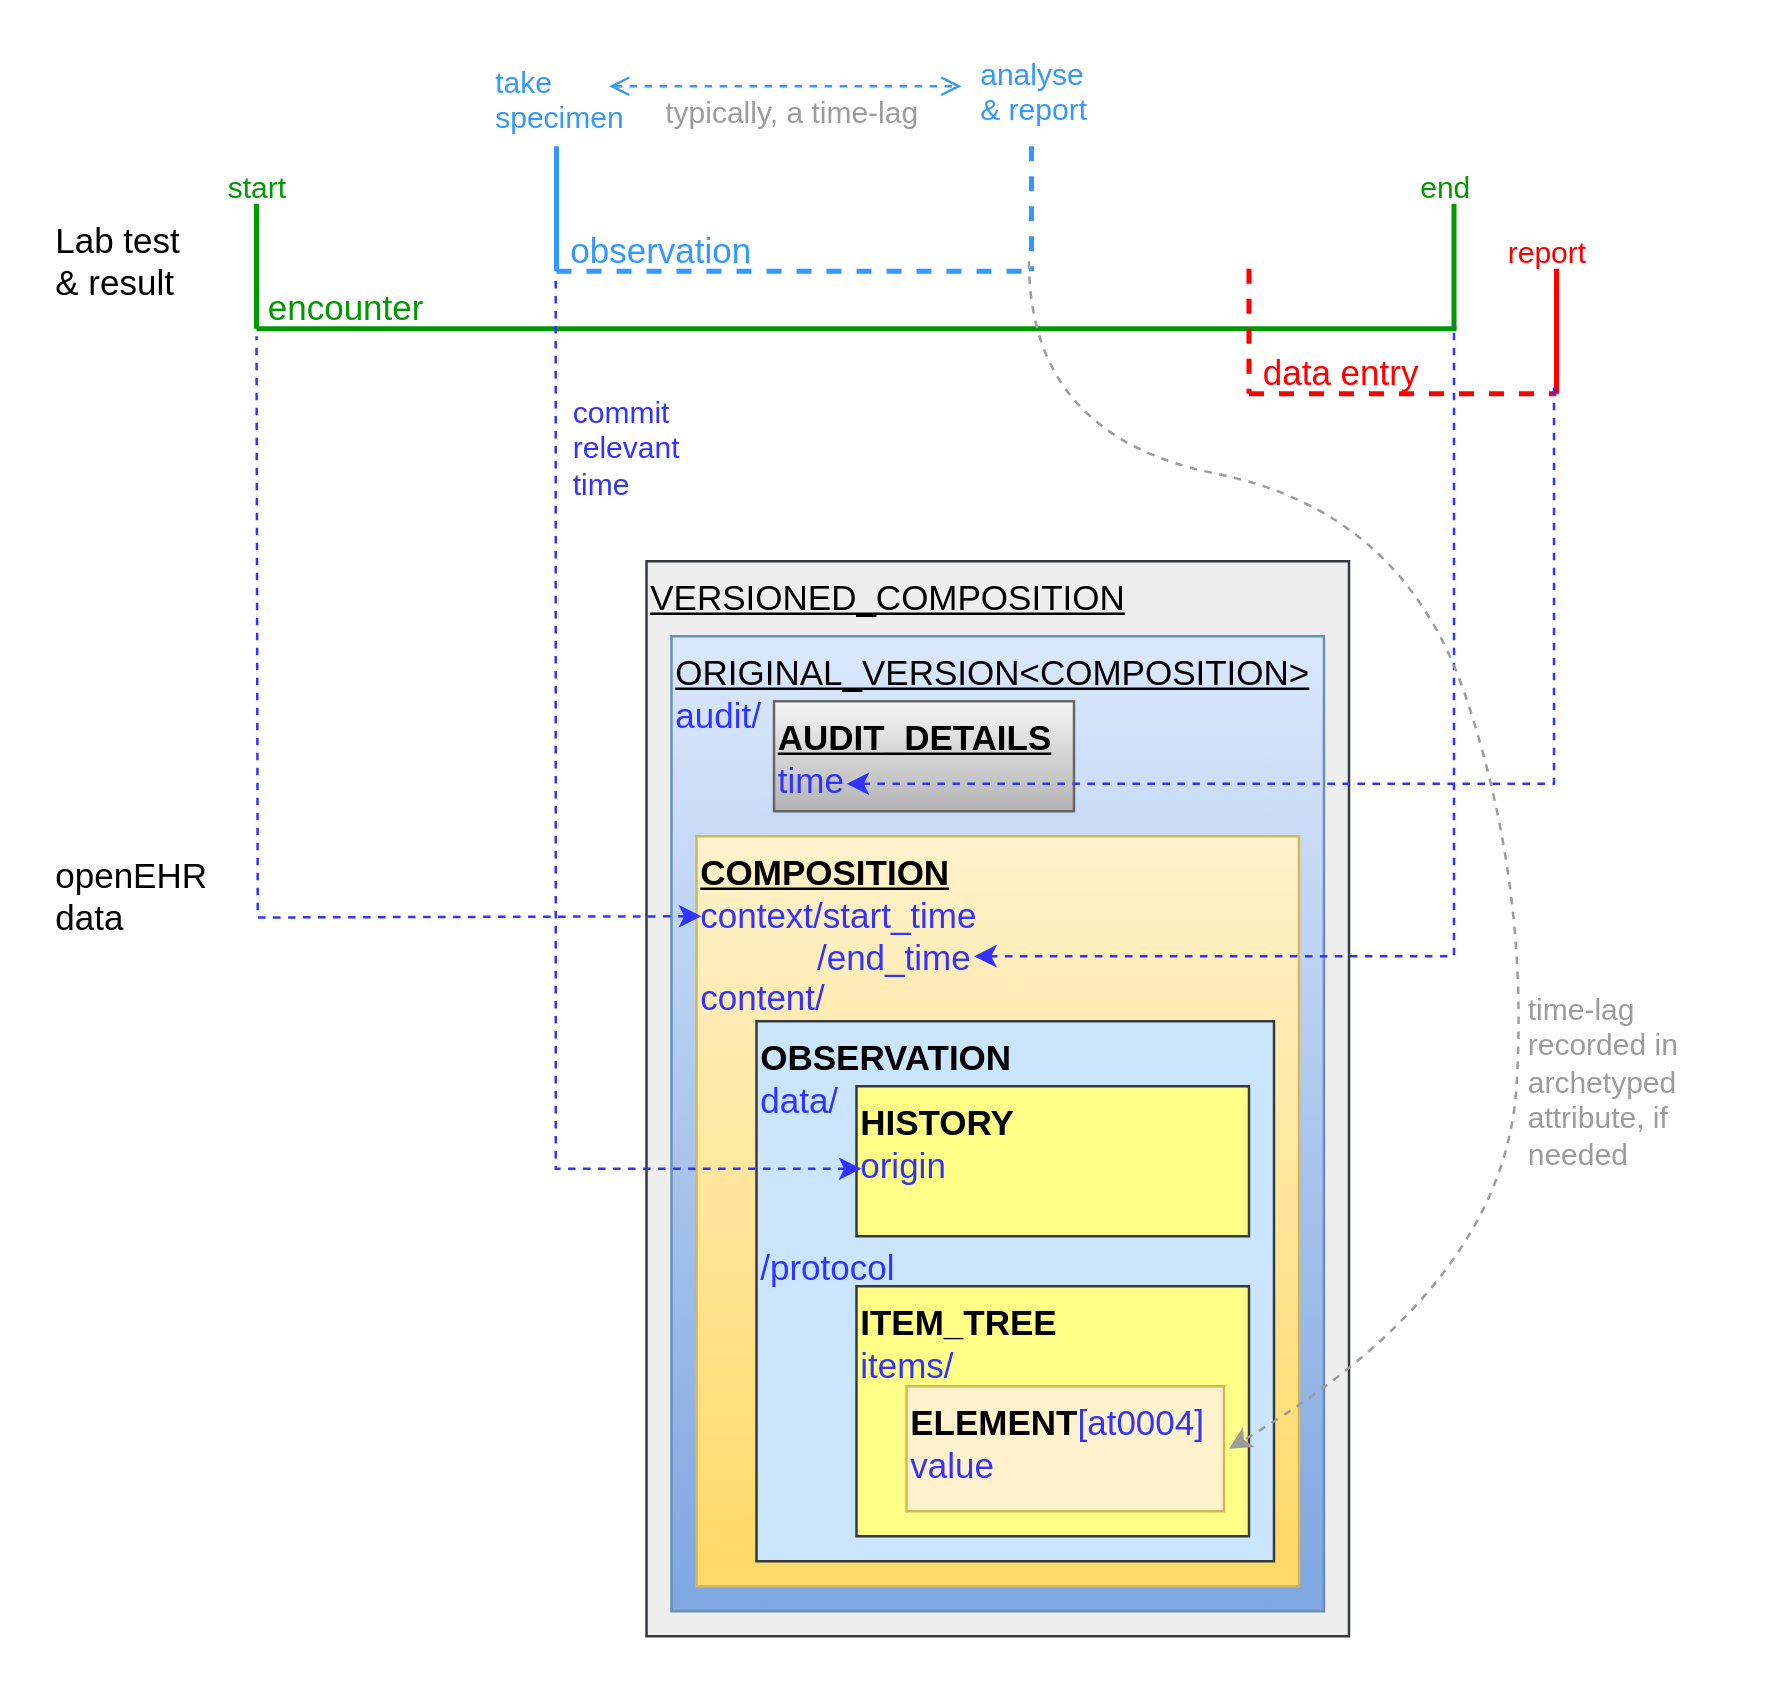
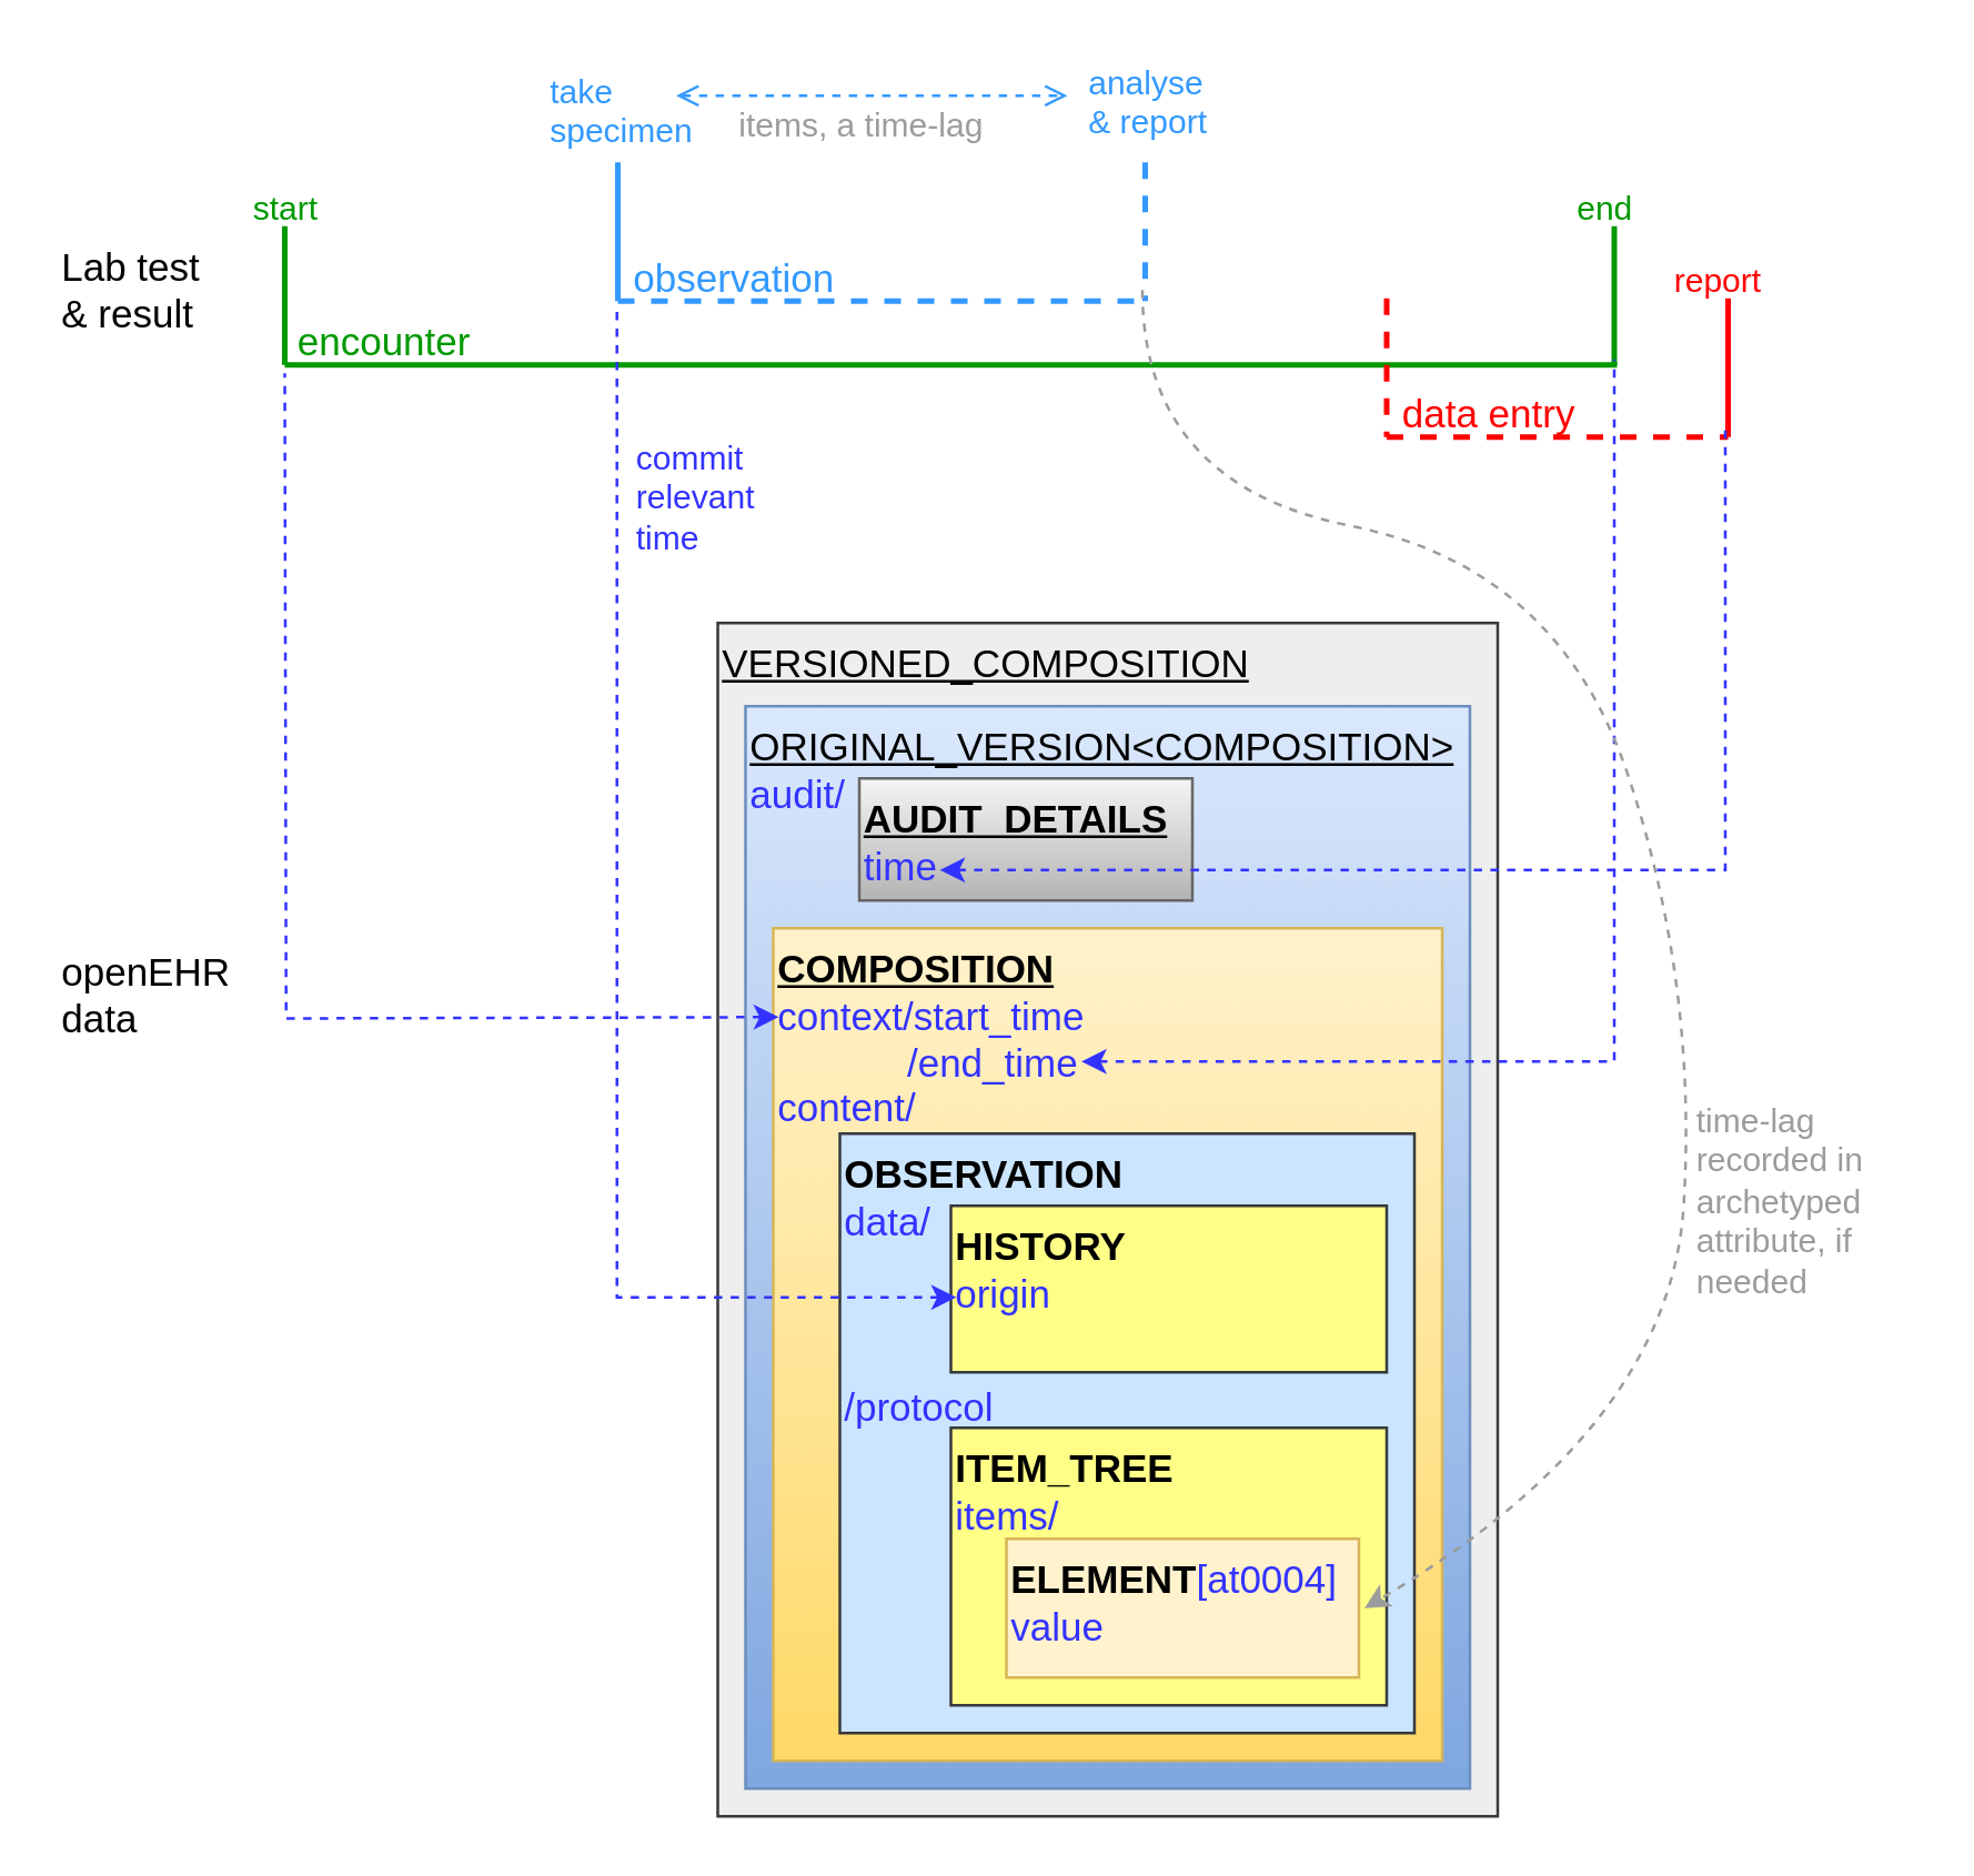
- <mxCell id="34" value="typically, a time-lag" style="text;html=1;resizable=0;points=[];autosize=1;align=left;verticalAlign=top;spacingTop=-4;fontSize=12;fontColor=#9C9C9C;" parent="1" vertex="1"><mxGeometry x="263.5" y="35" width="120" height="20" as="geometry" /></mxCell>
+ <mxCell id="34" value="items, a time-lag" style="text;html=1;resizable=0;points=[];autosize=1;align=left;verticalAlign=top;spacingTop=-4;fontSize=12;fontColor=#9C9C9C;" parent="1" vertex="1"><mxGeometry x="263.5" y="35" width="120" height="20" as="geometry" /></mxCell>
